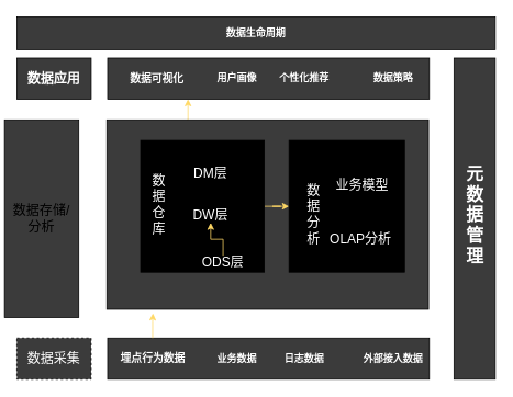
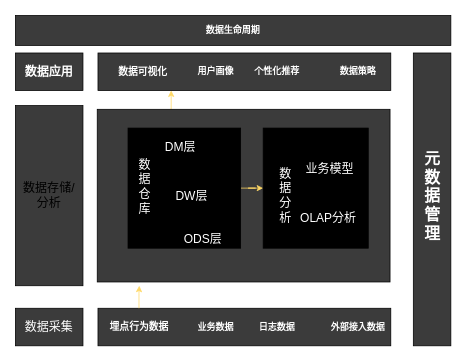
- <mxCell id="23" value="DM层" style="text;html=1;strokeColor=none;fillColor=none;align=center;verticalAlign=middle;whiteSpace=wrap;rounded=0;fontSize=16;fontColor=#FFFFFF;" vertex="1" parent="1"><mxGeometry x="230" y="200" width="50" height="20" as="geometry" /></mxCell>
+ <mxCell id="23" value="DM层" style="text;html=1;strokeColor=none;fillColor=none;align=center;verticalAlign=middle;whiteSpace=wrap;rounded=0;fontSize=16;fontColor=#FFFFFF;" vertex="1" parent="1"><mxGeometry x="215" y="185" width="50" height="20" as="geometry" /></mxCell>
- <mxCell id="17" value="数据存储/&lt;br&gt;分析" style="rounded=0;whiteSpace=wrap;html=1;fontSize=16;fillColor=#3B3B3B;" vertex="1" parent="1"><mxGeometry x="5" y="145" width="90" height="240" as="geometry" /></mxCell>
+ <mxCell id="17" value="数据存储/&lt;br&gt;分析" style="rounded=0;whiteSpace=wrap;html=1;fontSize=16;fillColor=#3B3B3B;" vertex="1" parent="1"><mxGeometry x="20" y="140" width="90" height="240" as="geometry" /></mxCell>
- <mxCell id="25" value="" style="edgeStyle=orthogonalEdgeStyle;rounded=0;orthogonalLoop=1;jettySize=auto;html=1;fontSize=16;fontColor=#FFFFFF;strokeColor=#FFD966;" edge="1" parent="1" source="26" target="24"><mxGeometry relative="1" as="geometry" /></mxCell>
- <mxCell id="38" value="数据采集" style="rounded=0;whiteSpace=wrap;html=1;fontSize=16;fontColor=#FFFFFF;fillColor=#3B3B3B;dashed=1;" vertex="1" parent="1"><mxGeometry x="20" y="410" width="90" height="50" as="geometry" /></mxCell>
+ <mxCell id="38" value="数据采集" style="rounded=0;whiteSpace=wrap;html=1;fontSize=16;fontColor=#FFFFFF;fillColor=#3B3B3B;" vertex="1" parent="1"><mxGeometry x="20" y="410" width="90" height="50" as="geometry" /></mxCell>
